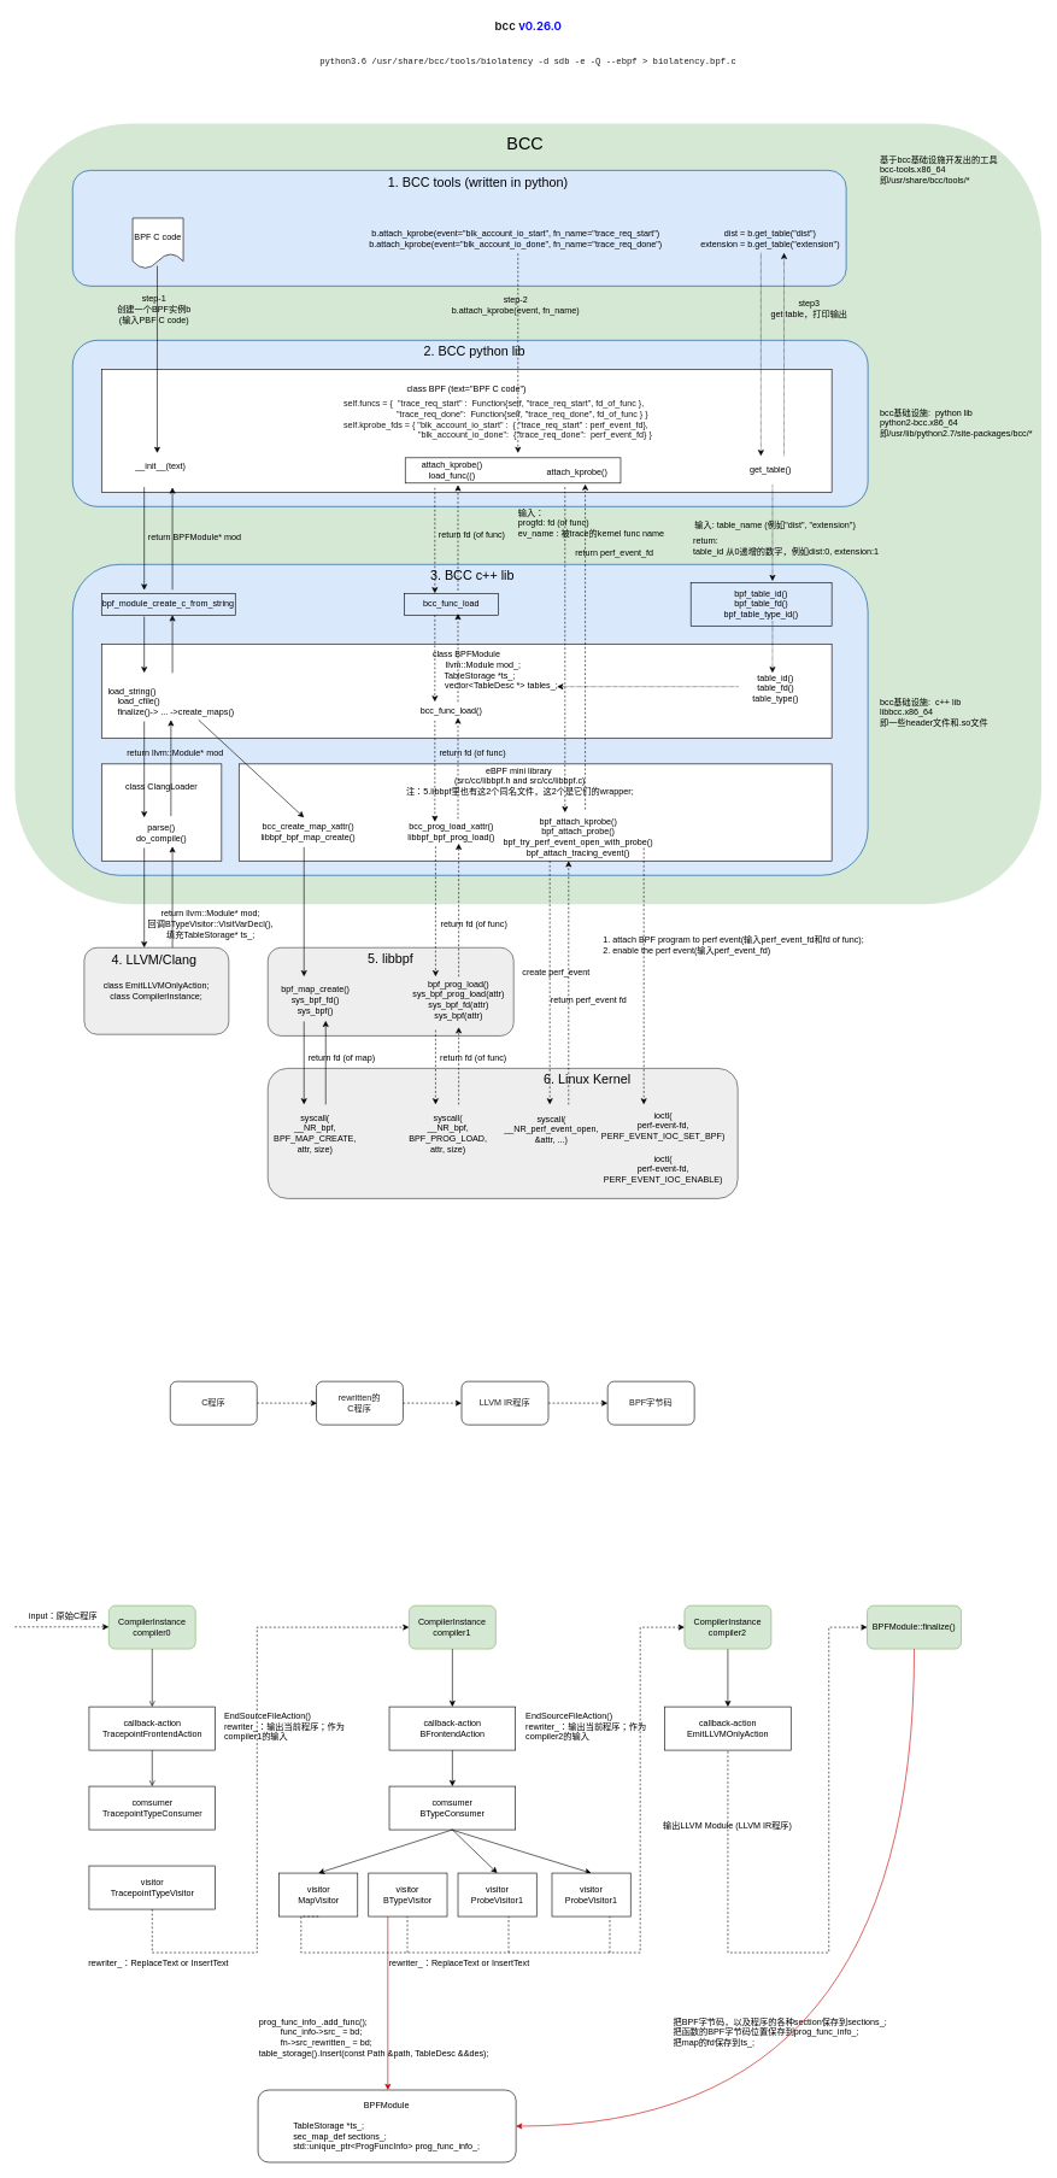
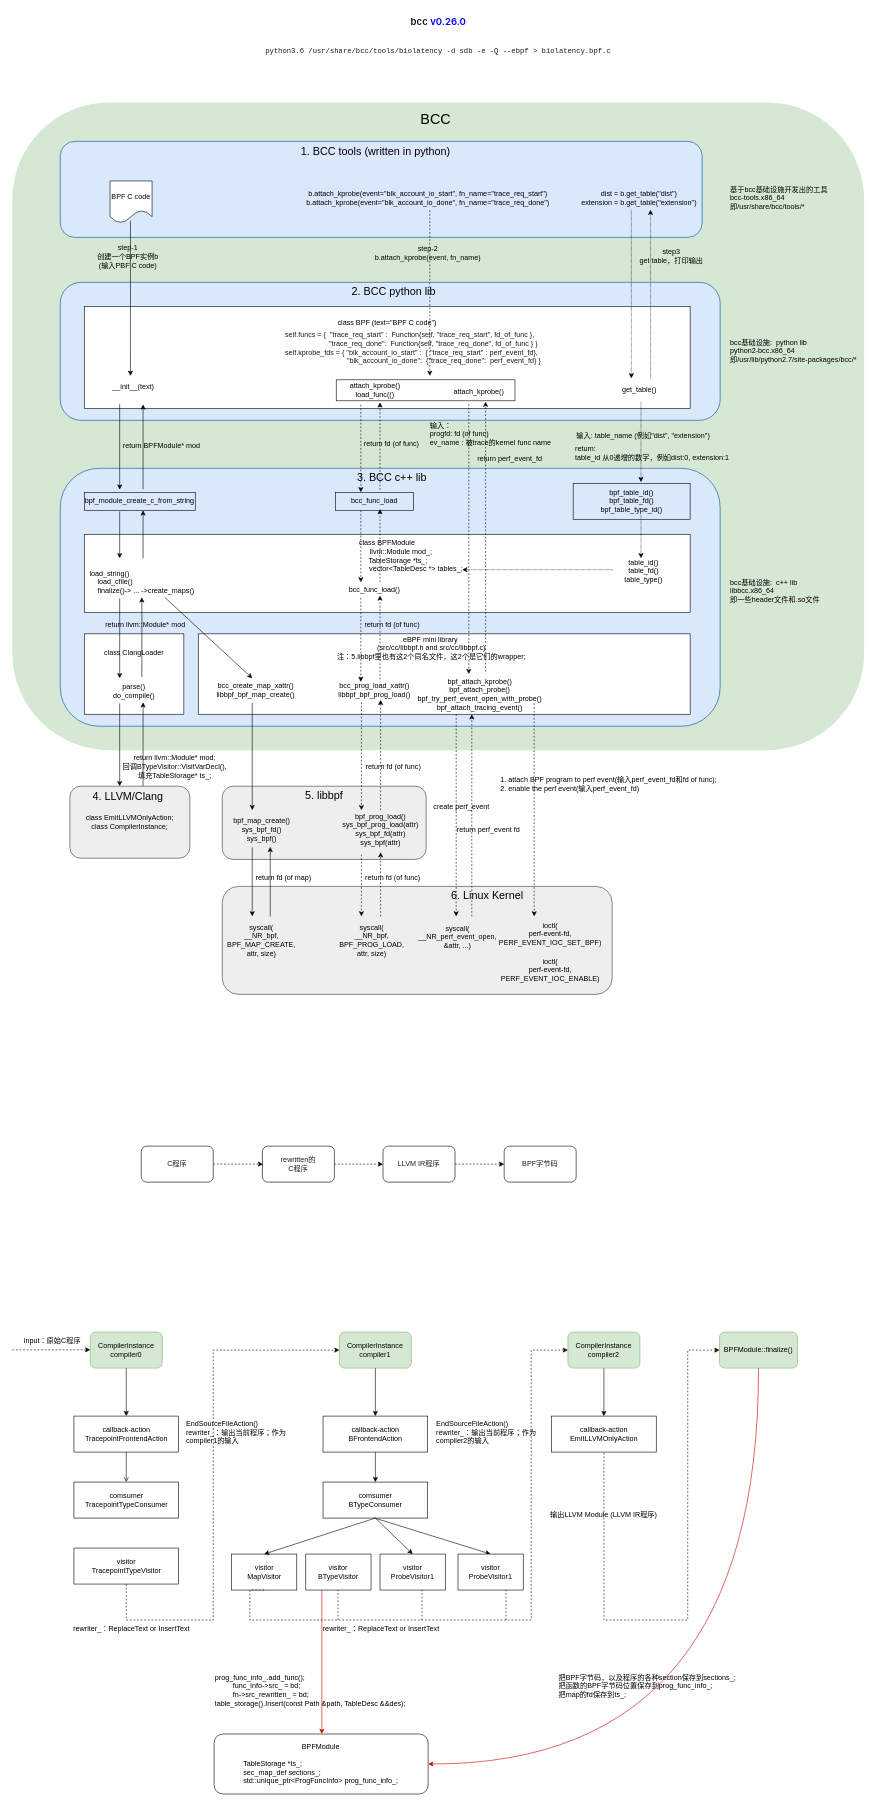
- <mxCell id="66" value="基于bcc基础设施开发出的工具&lt;br&gt;bcc-tools.x86_64&lt;br&gt;即/usr/share/bcc/tools/*" style="text;html=1;strokeColor=none;fillColor=none;align=left;verticalAlign=middle;whiteSpace=wrap;rounded=0;fontSize=12;" parent="1" vertex="1"><mxGeometry x="1215" y="202.5" width="215" height="65" as="geometry" /></mxCell>
+ <mxCell id="66" value="基于bcc基础设施开发出的工具&lt;br&gt;bcc-tools.x86_64&lt;br&gt;即/usr/share/bcc/tools/*" style="text;html=1;strokeColor=none;fillColor=none;align=left;verticalAlign=middle;whiteSpace=wrap;rounded=0;fontSize=12;" parent="1" vertex="1"><mxGeometry x="1215" y="297.5" width="215" height="65" as="geometry" /></mxCell>
- <mxCell id="5" value="&lt;font style=&quot;font-size: 18px;&quot;&gt;1. BCC tools (written in python)&lt;/font&gt;" style="text;html=1;strokeColor=none;fillColor=none;align=center;verticalAlign=middle;whiteSpace=wrap;rounded=0;" parent="1" vertex="1"><mxGeometry x="505.5" y="238" width="310" height="30" as="geometry" /></mxCell>
+ <mxCell id="5" value="&lt;font style=&quot;font-size: 18px;&quot;&gt;1. BCC tools (written in python)&lt;/font&gt;" style="text;html=1;strokeColor=none;fillColor=none;align=center;verticalAlign=middle;whiteSpace=wrap;rounded=0;" parent="1" vertex="1"><mxGeometry x="470.5" y="238" width="310" height="30" as="geometry" /></mxCell>
- <mxCell id="119" value="" style="endArrow=open;html=1;rounded=0;exitX=0.5;exitY=1;exitDx=0;exitDy=0;entryX=0.5;entryY=0;entryDx=0;entryDy=0;" parent="1" source="111" target="118" edge="1"><mxGeometry width="50" height="50" relative="1" as="geometry"><mxPoint x="180" y="2340" as="sourcePoint" /><mxPoint x="230" y="2290" as="targetPoint" /></mxGeometry></mxCell>
+ <mxCell id="119" value="" style="endArrow=classic;html=1;rounded=0;exitX=0.5;exitY=1;exitDx=0;exitDy=0;entryX=0.5;entryY=0;entryDx=0;entryDy=0;" parent="1" source="111" target="118" edge="1"><mxGeometry width="50" height="50" relative="1" as="geometry"><mxPoint x="180" y="2340" as="sourcePoint" /><mxPoint x="230" y="2290" as="targetPoint" /></mxGeometry></mxCell>
